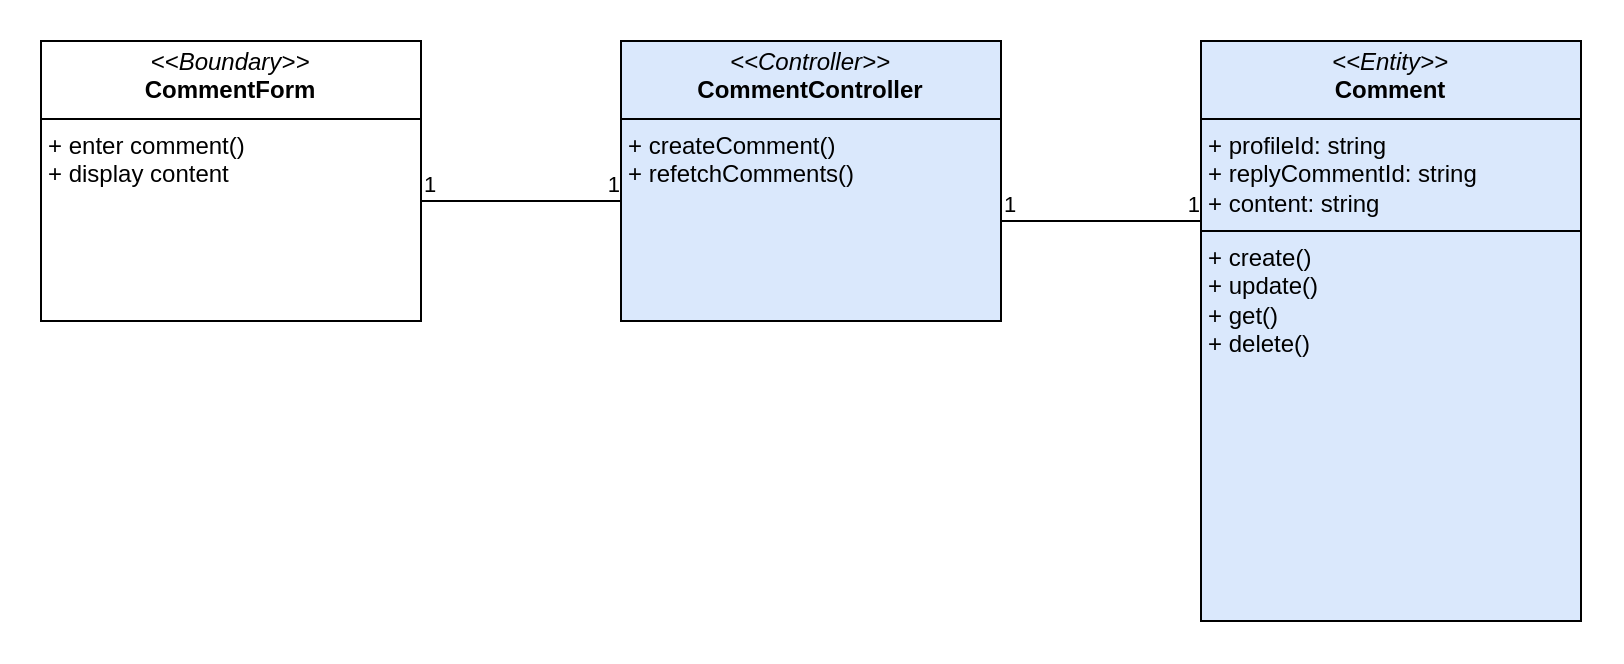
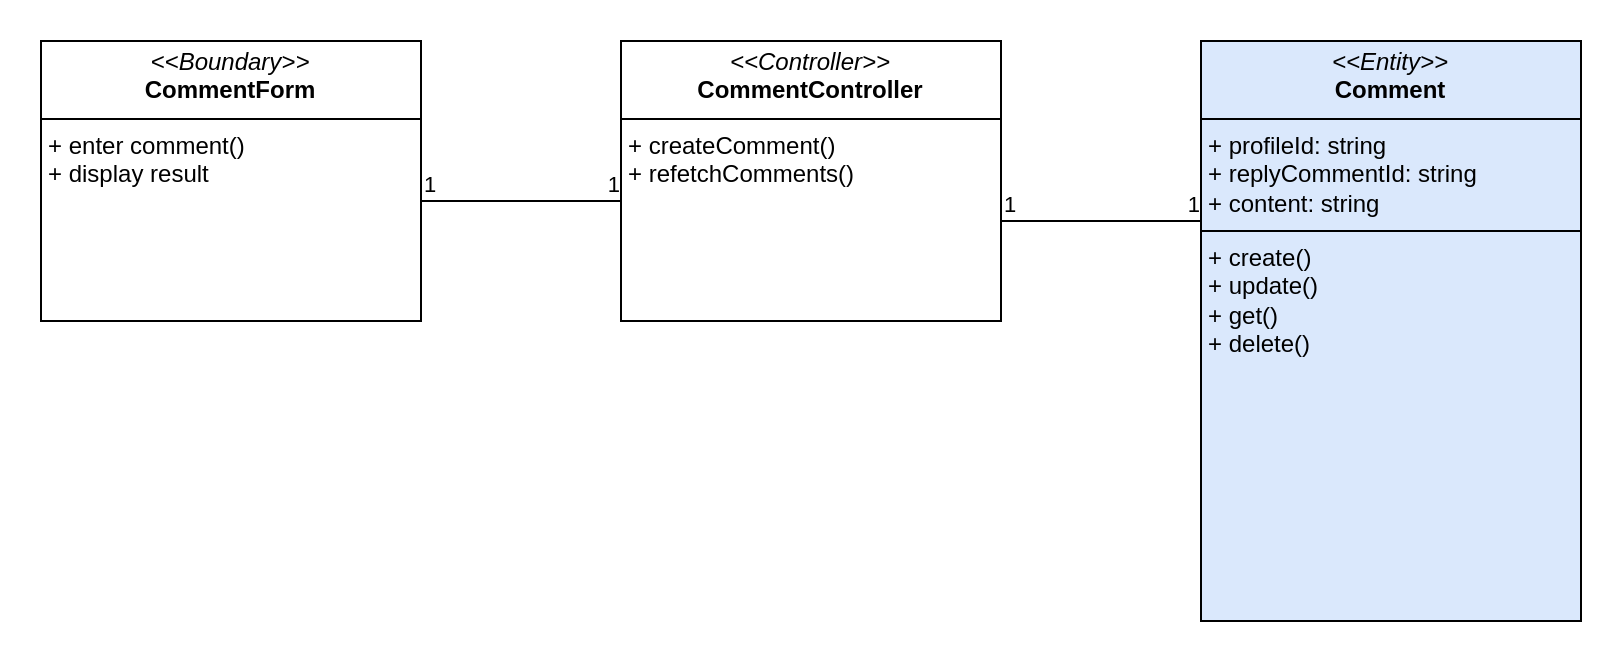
- <mxCell id="3" value="&lt;p style=&quot;margin:0px;margin-top:4px;text-align:center;&quot;&gt;&lt;i&gt;&amp;lt;&amp;lt;Boundary&amp;gt;&amp;gt;&lt;/i&gt;&lt;br&gt;&lt;b&gt;CommentForm&lt;/b&gt;&lt;/p&gt;&lt;hr size=&quot;1&quot; style=&quot;border-style:solid;&quot;&gt;&lt;p style=&quot;margin:0px;margin-left:4px;&quot;&gt;+ enter comment()&lt;/p&gt;&lt;p style=&quot;margin:0px;margin-left:4px;&quot;&gt;+ display content&lt;/p&gt;" style="verticalAlign=top;align=left;overflow=fill;html=1;whiteSpace=wrap;" vertex="1" parent="1"><mxGeometry x="20" y="20" width="190" height="140" as="geometry" /></mxCell>
+ <mxCell id="3" value="&lt;p style=&quot;margin:0px;margin-top:4px;text-align:center;&quot;&gt;&lt;i&gt;&amp;lt;&amp;lt;Boundary&amp;gt;&amp;gt;&lt;/i&gt;&lt;br&gt;&lt;b&gt;CommentForm&lt;/b&gt;&lt;/p&gt;&lt;hr size=&quot;1&quot; style=&quot;border-style:solid;&quot;&gt;&lt;p style=&quot;margin:0px;margin-left:4px;&quot;&gt;+ enter comment()&lt;/p&gt;&lt;p style=&quot;margin:0px;margin-left:4px;&quot;&gt;+ display result&lt;/p&gt;" style="verticalAlign=top;align=left;overflow=fill;html=1;whiteSpace=wrap;" vertex="1" parent="1"><mxGeometry x="20" y="20" width="190" height="140" as="geometry" /></mxCell>
- <mxCell id="4" value="&lt;p style=&quot;margin:0px;margin-top:4px;text-align:center;&quot;&gt;&lt;i&gt;&amp;lt;&amp;lt;Controller&amp;gt;&amp;gt;&lt;/i&gt;&lt;br&gt;&lt;b&gt;CommentController&lt;/b&gt;&lt;/p&gt;&lt;hr size=&quot;1&quot; style=&quot;border-style:solid;&quot;&gt;&lt;p style=&quot;margin:0px;margin-left:4px;&quot;&gt;+ createComment()&lt;br&gt;&lt;/p&gt;&lt;p style=&quot;margin:0px;margin-left:4px;&quot;&gt;+ refetchComments()&lt;/p&gt;" style="verticalAlign=top;align=left;overflow=fill;html=1;whiteSpace=wrap;fillColor=#dae8fc;" vertex="1" parent="1"><mxGeometry x="310" y="20" width="190" height="140" as="geometry" /></mxCell>
+ <mxCell id="4" value="&lt;p style=&quot;margin:0px;margin-top:4px;text-align:center;&quot;&gt;&lt;i&gt;&amp;lt;&amp;lt;Controller&amp;gt;&amp;gt;&lt;/i&gt;&lt;br&gt;&lt;b&gt;CommentController&lt;/b&gt;&lt;/p&gt;&lt;hr size=&quot;1&quot; style=&quot;border-style:solid;&quot;&gt;&lt;p style=&quot;margin:0px;margin-left:4px;&quot;&gt;+ createComment()&lt;br&gt;&lt;/p&gt;&lt;p style=&quot;margin:0px;margin-left:4px;&quot;&gt;+ refetchComments()&lt;/p&gt;" style="verticalAlign=top;align=left;overflow=fill;html=1;whiteSpace=wrap;" vertex="1" parent="1"><mxGeometry x="310" y="20" width="190" height="140" as="geometry" /></mxCell>
